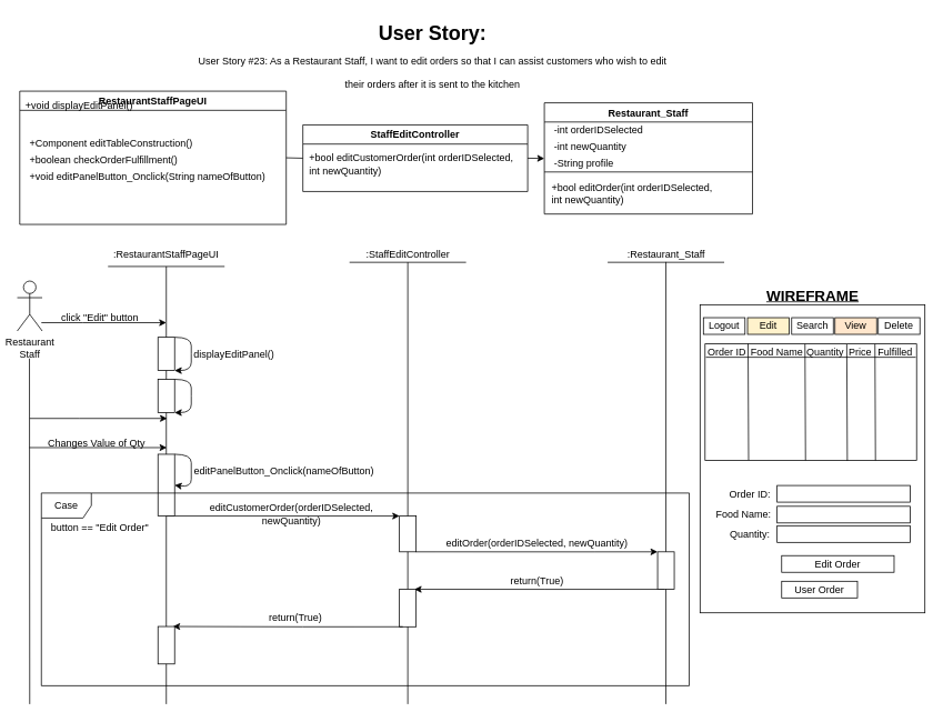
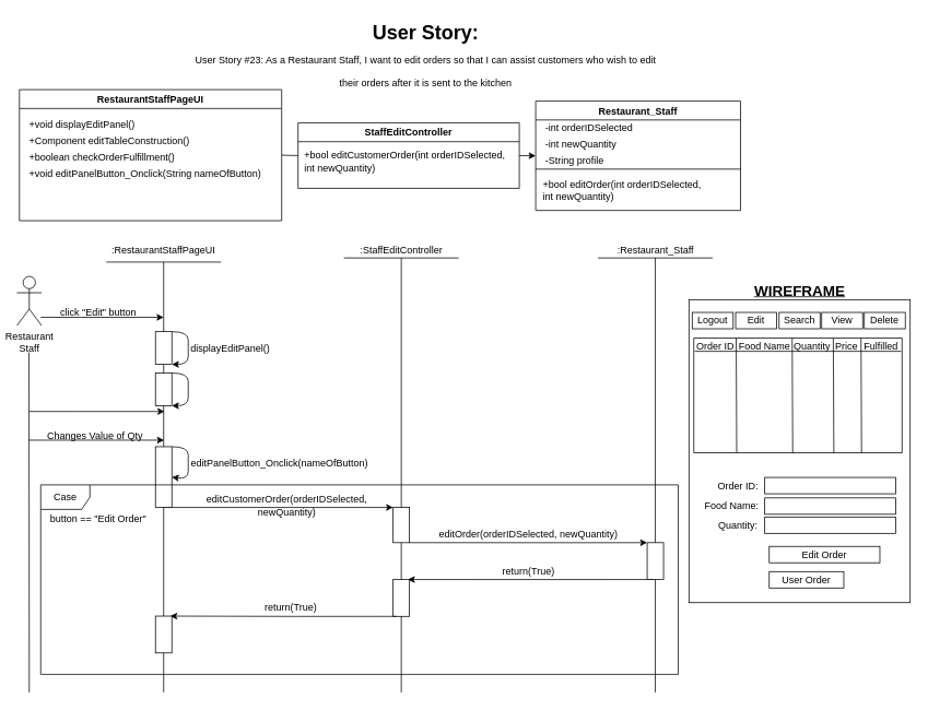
- <mxCell id="4" value="+void displayEditPanel()" style="text;html=1;align=left;verticalAlign=middle;resizable=0;points=[];autosize=1;strokeColor=none;fillColor=none;" parent="3" vertex="1"><mxGeometry x="5" y="8" width="140" height="20" as="geometry" /></mxCell>
+ <mxCell id="4" value="+void displayEditPanel()" style="text;html=1;align=left;verticalAlign=middle;resizable=0;points=[];autosize=1;strokeColor=none;fillColor=none;" parent="3" vertex="1"><mxGeometry x="10" y="33" width="140" height="20" as="geometry" /></mxCell>
- <mxCell id="35" value="Edit" style="rounded=0;whiteSpace=wrap;html=1;fillColor=#fff2cc;" parent="1" vertex="1"><mxGeometry x="897" y="381" width="50" height="20" as="geometry" /></mxCell>
+ <mxCell id="35" value="Edit" style="rounded=0;whiteSpace=wrap;html=1;" parent="1" vertex="1"><mxGeometry x="897" y="381" width="50" height="20" as="geometry" /></mxCell>
- <mxCell id="37" value="View" style="rounded=0;whiteSpace=wrap;html=1;fillColor=#ffe6cc;" parent="1" vertex="1"><mxGeometry x="1002" y="381" width="50" height="20" as="geometry" /></mxCell>
+ <mxCell id="37" value="View" style="rounded=0;whiteSpace=wrap;html=1;" parent="1" vertex="1"><mxGeometry x="1002" y="381" width="50" height="20" as="geometry" /></mxCell>
